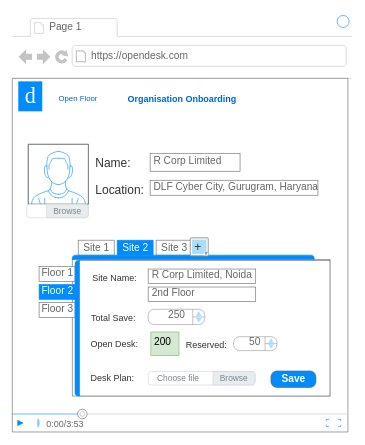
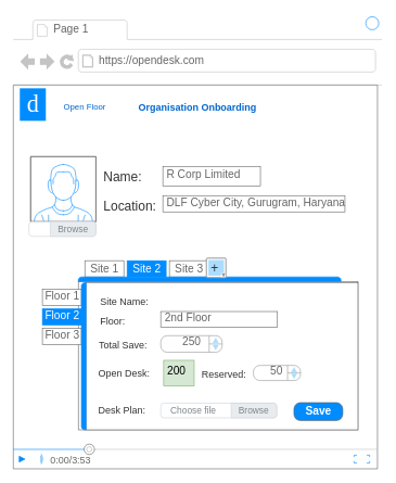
- <mxCell id="36" value="R Corp Limited, Noida" style="strokeWidth=1;shadow=0;dashed=0;align=center;html=1;shape=mxgraph.mockup.text.textBox;fontColor=#666666;align=left;fontSize=17;spacingLeft=4;spacingTop=-3;strokeColor=#666666;mainText=" parent="19" vertex="1"><mxGeometry x="181.989" y="14.243" width="179.47" height="23.91" as="geometry" /></mxCell>
+ <mxCell id="34" value="&lt;font style=&quot;font-size: 15px&quot; color=&quot;#333333&quot;&gt;Floor:&lt;/font&gt;" style="text;html=1;strokeColor=none;fillColor=none;align=left;verticalAlign=middle;whiteSpace=wrap;rounded=0;fontSize=13;fontColor=#0066CC;" vertex="1" parent="19"><mxGeometry x="87.559" y="48.153" width="73.66" height="20" as="geometry" /></mxCell>
